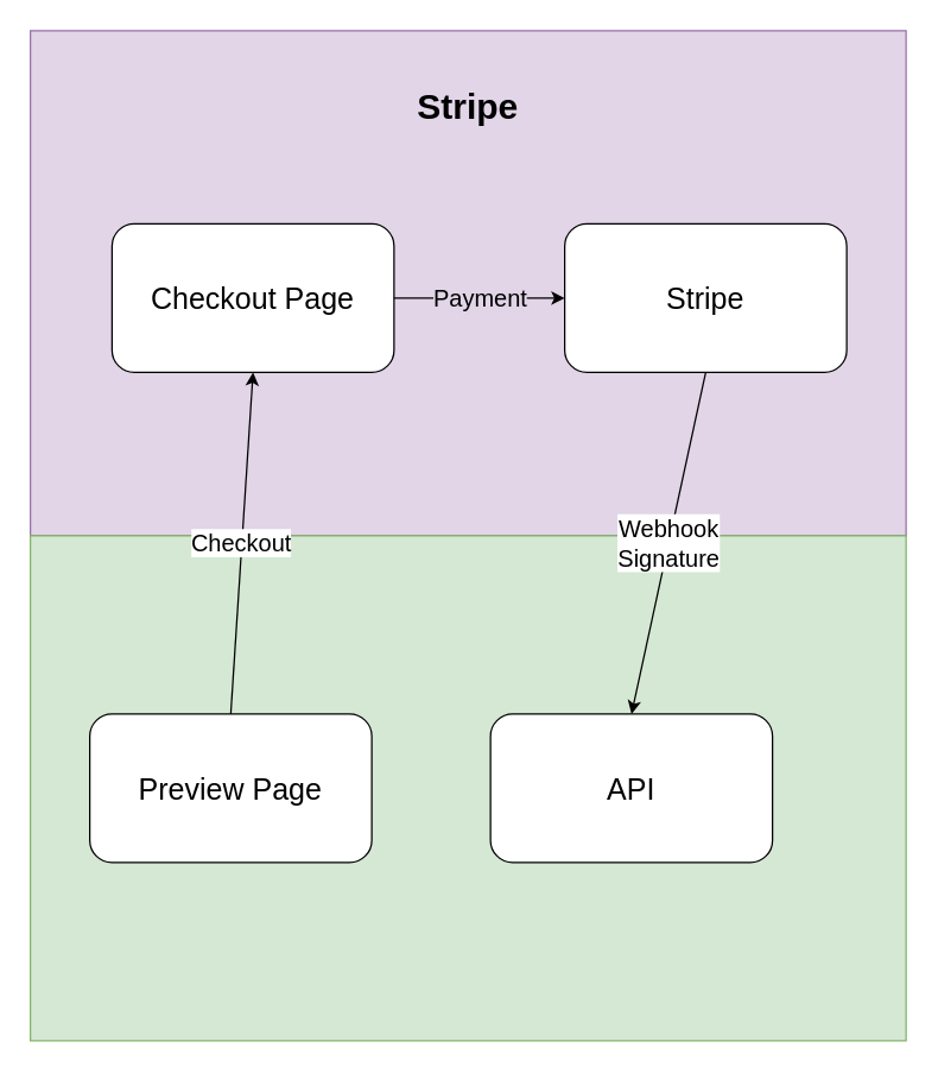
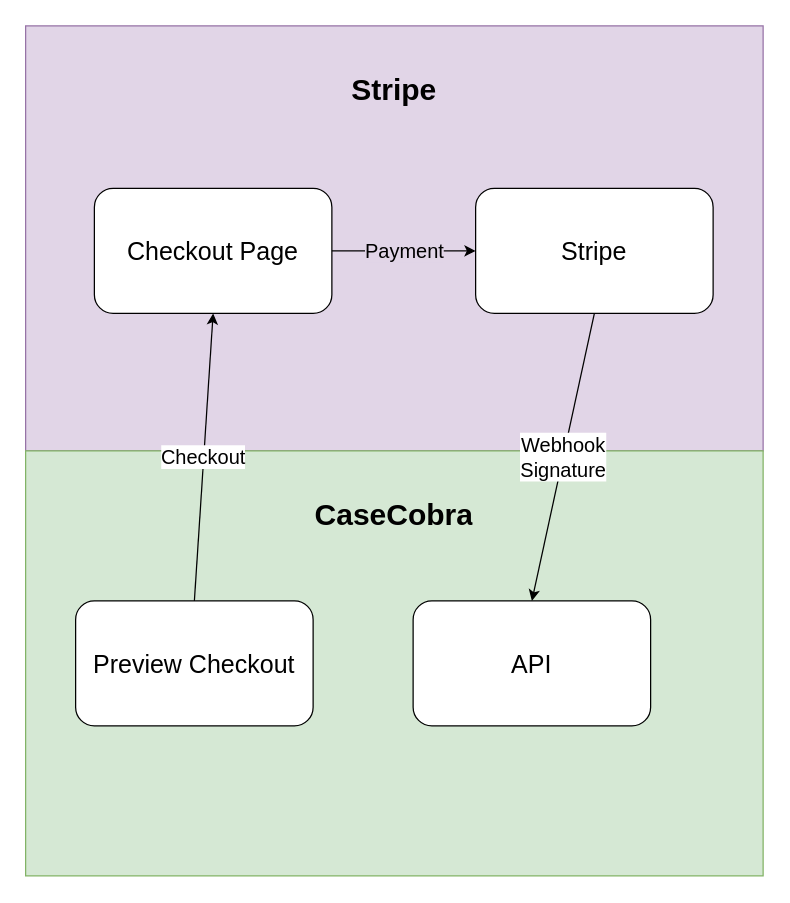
+ <mxCell id="9" value="&lt;h1 style=&quot;margin-top: 0px;&quot;&gt;CaseCobra&lt;/h1&gt;" style="text;html=1;whiteSpace=wrap;overflow=hidden;rounded=0;align=center;" vertex="1" parent="1"><mxGeometry x="250" y="391" width="130" height="40" as="geometry" /></mxCell>
- <mxCell id="5" value="&lt;font style=&quot;font-size: 20px;&quot;&gt;Preview Page&lt;/font&gt;" style="rounded=1;whiteSpace=wrap;html=1;" vertex="1" parent="1"><mxGeometry x="60" y="480" width="190" height="100" as="geometry" /></mxCell>
+ <mxCell id="5" value="&lt;font style=&quot;font-size: 20px;&quot;&gt;Preview Checkout&lt;/font&gt;" style="rounded=1;whiteSpace=wrap;html=1;" vertex="1" parent="1"><mxGeometry x="60" y="480" width="190" height="100" as="geometry" /></mxCell>
